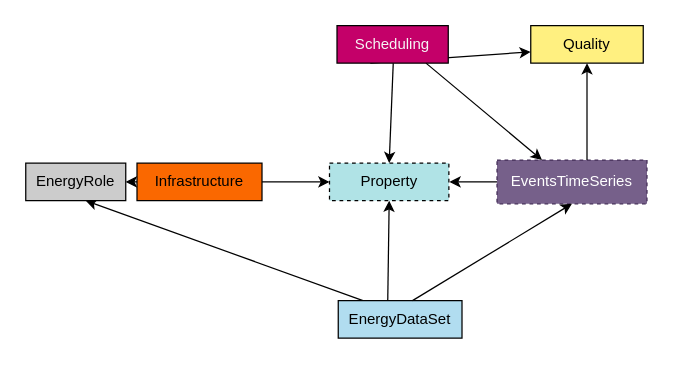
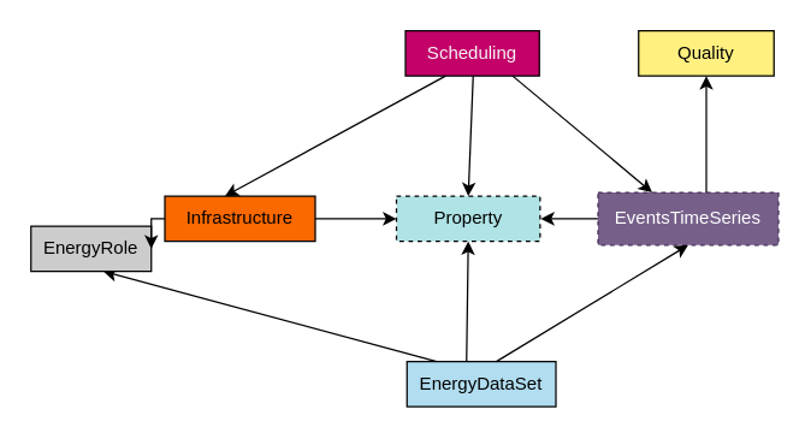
- <mxCell id="17" style="rounded=0;orthogonalLoop=1;jettySize=auto;html=1;exitX=0.3;exitY=1;exitDx=0;exitDy=0;" edge="1" parent="1" source="18" target="12"><mxGeometry relative="1" as="geometry"><mxPoint x="113" y="130" as="targetPoint" /></mxGeometry></mxCell>
+ <mxCell id="17" style="rounded=0;orthogonalLoop=1;jettySize=auto;html=1;exitX=0.3;exitY=1;exitDx=0;exitDy=0;entryX=0.4;entryY=0;entryDx=0;entryDy=0;" edge="1" parent="1" source="18" target="11"><mxGeometry relative="1" as="geometry"><mxPoint x="113" y="130" as="targetPoint" /></mxGeometry></mxCell>
- <mxCell id="7" value="EnergyRole" style="rounded=0;whiteSpace=wrap;html=1;snapToPoint=1;points=[[0.1,0],[0.2,0],[0.3,0],[0.4,0],[0.5,0],[0.6,0],[0.7,0],[0.8,0],[0.9,0],[0,0.1],[0,0.3],[0,0.5],[0,0.7],[0,0.9],[0.1,1],[0.2,1],[0.3,1],[0.4,1],[0.5,1],[0.6,1],[0.7,1],[0.8,1],[0.9,1],[1,0.1],[1,0.3],[1,0.5],[1,0.7],[1,0.9]];fillColor=#cccccc;fontColor=#000000;" vertex="1" parent="1"><mxGeometry x="20" y="130" width="80" height="30" as="geometry" /></mxCell>
+ <mxCell id="7" value="EnergyRole" style="rounded=0;whiteSpace=wrap;html=1;snapToPoint=1;points=[[0.1,0],[0.2,0],[0.3,0],[0.4,0],[0.5,0],[0.6,0],[0.7,0],[0.8,0],[0.9,0],[0,0.1],[0,0.3],[0,0.5],[0,0.7],[0,0.9],[0.1,1],[0.2,1],[0.3,1],[0.4,1],[0.5,1],[0.6,1],[0.7,1],[0.8,1],[0.9,1],[1,0.1],[1,0.3],[1,0.5],[1,0.7],[1,0.9]];fillColor=#cccccc;fontColor=#000000;" vertex="1" parent="1"><mxGeometry x="20" y="150" width="80" height="30" as="geometry" /></mxCell>
